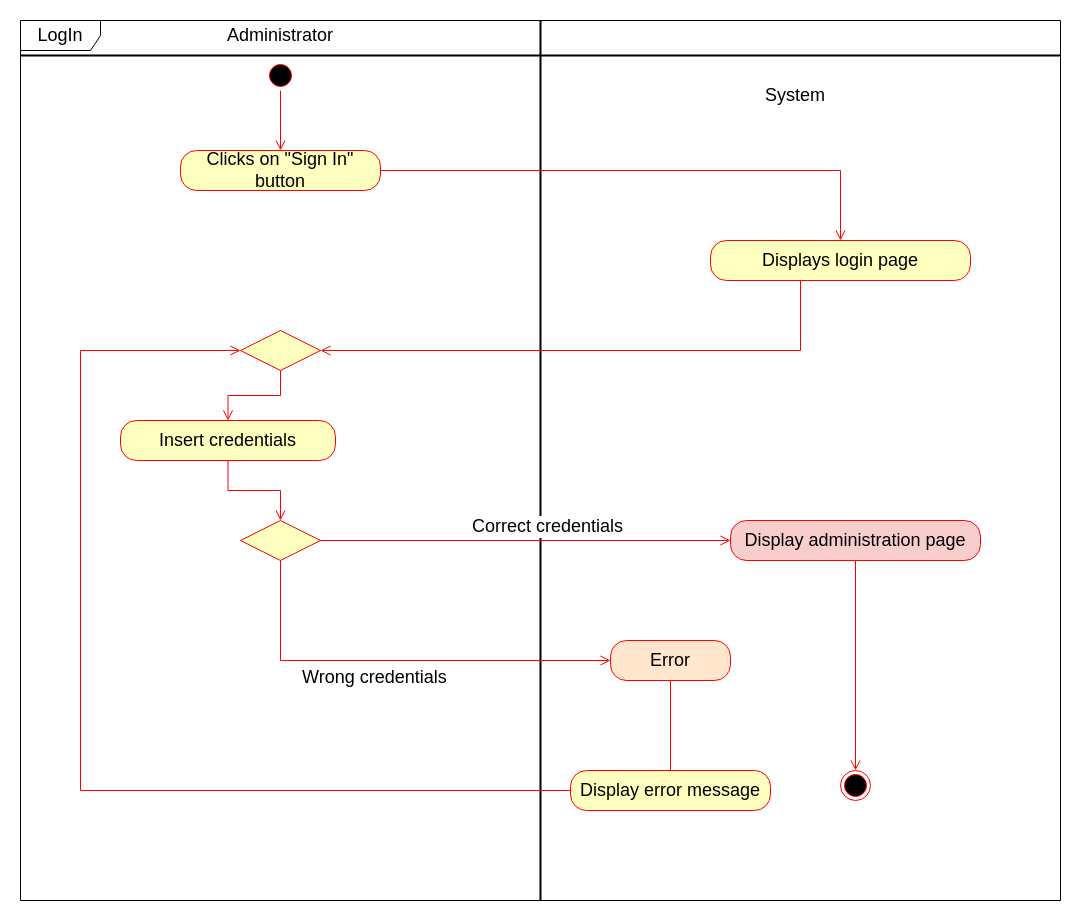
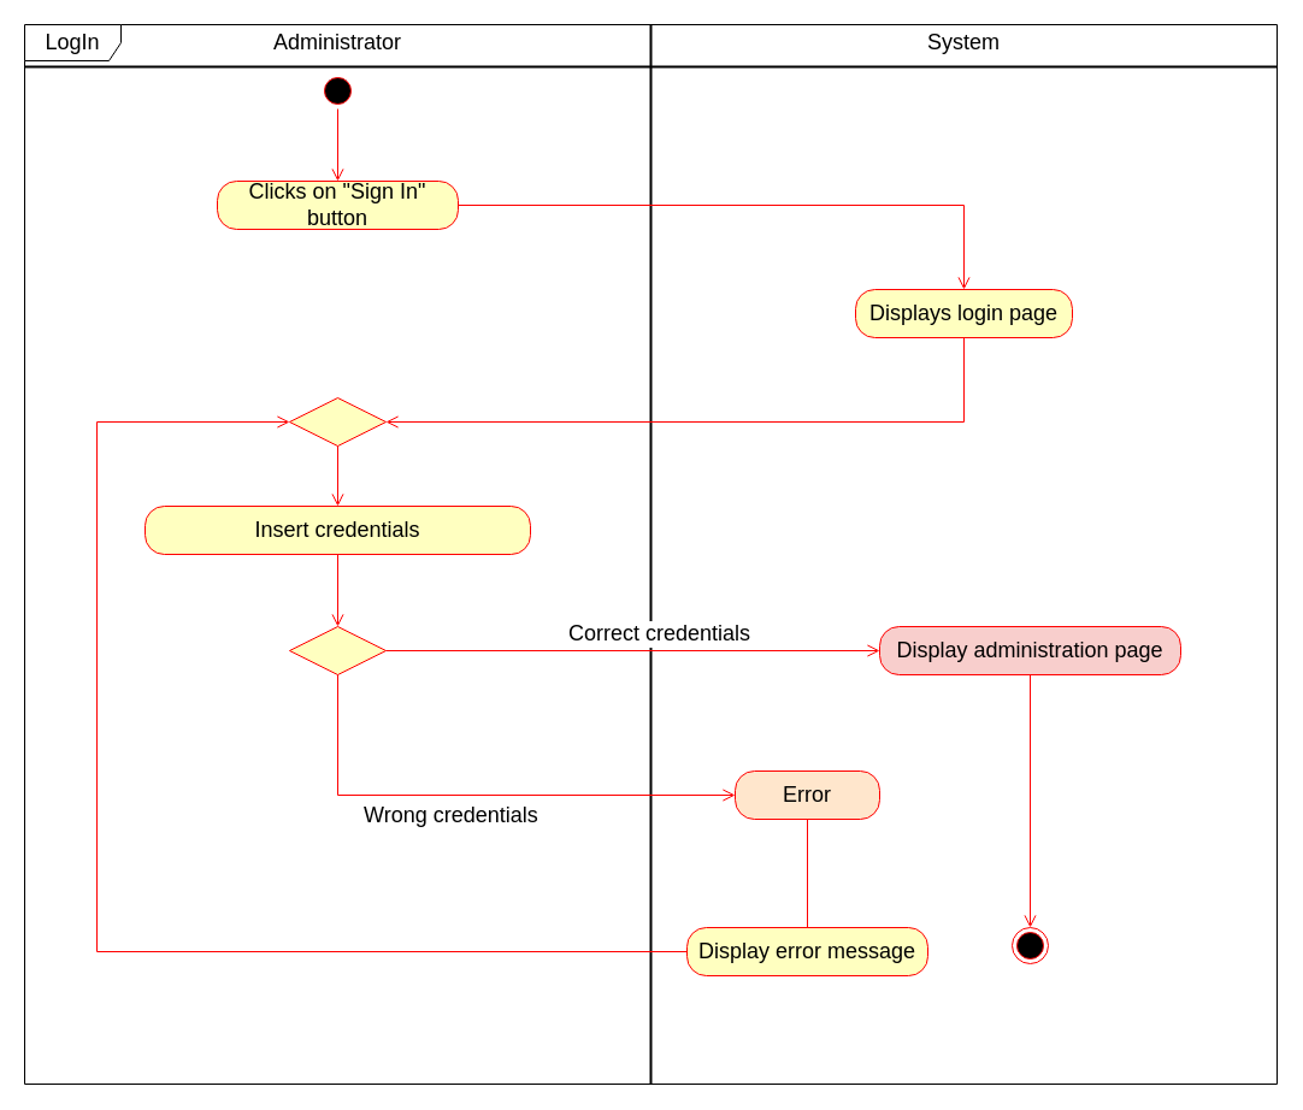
- <mxCell id="18" value="&lt;font style=&quot;font-size: 18px&quot;&gt;System&lt;/font&gt;" style="text;html=1;strokeColor=none;fillColor=none;align=center;verticalAlign=middle;whiteSpace=wrap;rounded=0;" parent="1" vertex="1"><mxGeometry x="765" y="80" width="60" height="30" as="geometry" /></mxCell>
+ <mxCell id="18" value="&lt;font style=&quot;font-size: 18px&quot;&gt;System&lt;/font&gt;" style="text;html=1;strokeColor=none;fillColor=none;align=center;verticalAlign=middle;whiteSpace=wrap;rounded=0;" parent="1" vertex="1"><mxGeometry x="770" width="60" height="30" as="geometry" y="20" /></mxCell>
- <mxCell id="25" value="&lt;font style=&quot;font-size: 18px&quot;&gt;Displays login page&lt;/font&gt;" style="rounded=1;whiteSpace=wrap;html=1;arcSize=40;fontColor=#000000;fillColor=#ffffc0;strokeColor=#ff0000;" parent="1" vertex="1"><mxGeometry x="710" y="240" width="260" height="40" as="geometry" /></mxCell>
+ <mxCell id="25" value="&lt;font style=&quot;font-size: 18px&quot;&gt;Displays login page&lt;/font&gt;" style="rounded=1;whiteSpace=wrap;html=1;arcSize=40;fontColor=#000000;fillColor=#ffffc0;strokeColor=#ff0000;" parent="1" vertex="1"><mxGeometry x="710" y="240" width="180" height="40" as="geometry" /></mxCell>
- <mxCell id="8" value="&lt;font style=&quot;font-size: 18px&quot;&gt;Insert credentials&lt;/font&gt;" style="rounded=1;whiteSpace=wrap;html=1;arcSize=40;fontColor=#000000;fillColor=#ffffc0;strokeColor=#ff0000;" parent="1" vertex="1"><mxGeometry x="120" y="420" width="215" height="40" as="geometry" /></mxCell>
+ <mxCell id="8" value="&lt;font style=&quot;font-size: 18px&quot;&gt;Insert credentials&lt;/font&gt;" style="rounded=1;whiteSpace=wrap;html=1;arcSize=40;fontColor=#000000;fillColor=#ffffc0;strokeColor=#ff0000;" parent="1" vertex="1"><mxGeometry x="120" y="420" width="320" height="40" as="geometry" /></mxCell>
